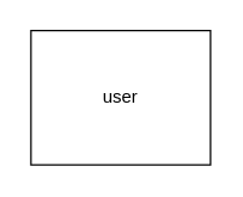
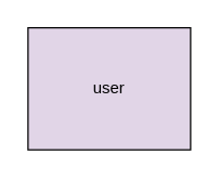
- <mxCell id="2" value="user" style="rounded=0;whiteSpace=wrap;html=1;" vertex="1" parent="1"><mxGeometry x="20" y="20" width="120" height="90" as="geometry" /></mxCell>
+ <mxCell id="2" value="user" style="rounded=0;whiteSpace=wrap;html=1;fillColor=#e1d5e7;" vertex="1" parent="1"><mxGeometry x="20" y="20" width="120" height="90" as="geometry" /></mxCell>
